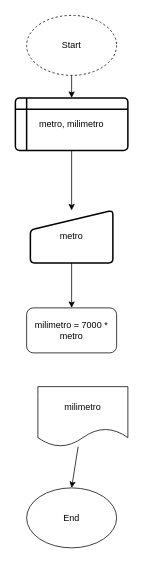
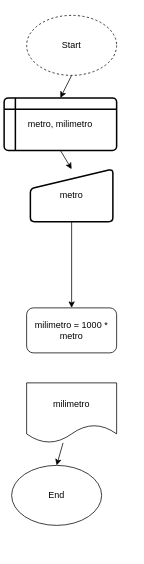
- <mxCell id="4" value="metro, milimetro" style="shape=internalStorage;whiteSpace=wrap;html=1;dx=15;dy=15;rounded=1;arcSize=8;strokeWidth=2;" vertex="1" parent="1"><mxGeometry x="20" y="130" width="150" height="70" as="geometry" /></mxCell>
+ <mxCell id="4" value="metro, milimetro" style="shape=internalStorage;whiteSpace=wrap;html=1;dx=15;dy=15;rounded=1;arcSize=8;strokeWidth=2;" vertex="1" parent="1"><mxGeometry x="5" y="130" width="150" height="70" as="geometry" /></mxCell>
- <mxCell id="3" value="&lt;span&gt;metro&lt;/span&gt;" style="html=1;strokeWidth=2;shape=manualInput;whiteSpace=wrap;rounded=1;size=26;arcSize=11;" vertex="1" parent="1"><mxGeometry x="40" y="280" width="110" height="70" as="geometry" /></mxCell>
+ <mxCell id="3" value="&lt;span&gt;metro&lt;/span&gt;" style="html=1;strokeWidth=2;shape=manualInput;whiteSpace=wrap;rounded=1;size=26;arcSize=11;" vertex="1" parent="1"><mxGeometry x="40" y="225" width="110" height="70" as="geometry" /></mxCell>
- <mxCell id="7" value="milimetro = 7000 * metro" style="rounded=1;whiteSpace=wrap;html=1;" vertex="1" parent="1"><mxGeometry x="35" y="410" width="120" height="60" as="geometry" /></mxCell>
+ <mxCell id="7" value="milimetro = 1000 * metro" style="rounded=1;whiteSpace=wrap;html=1;" vertex="1" parent="1"><mxGeometry x="35" y="410" width="120" height="60" as="geometry" /></mxCell>
- <mxCell id="6" value="milimetro" style="shape=document;whiteSpace=wrap;html=1;boundedLbl=1;" vertex="1" parent="1"><mxGeometry x="50" y="515" width="120" height="80" as="geometry" /></mxCell>
+ <mxCell id="6" value="milimetro" style="shape=document;whiteSpace=wrap;html=1;boundedLbl=1;" vertex="1" parent="1"><mxGeometry x="35" y="510" width="120" height="80" as="geometry" /></mxCell>
- <mxCell id="5" value="End" style="ellipse;whiteSpace=wrap;html=1;" vertex="1" parent="1"><mxGeometry x="35" y="650" width="120" height="80" as="geometry" /></mxCell>
+ <mxCell id="5" value="End" style="ellipse;whiteSpace=wrap;html=1;" vertex="1" parent="1"><mxGeometry x="15" y="620" width="120" height="80" as="geometry" /></mxCell>
